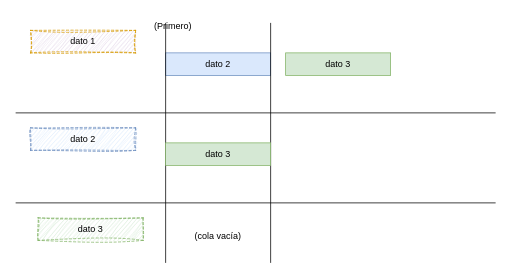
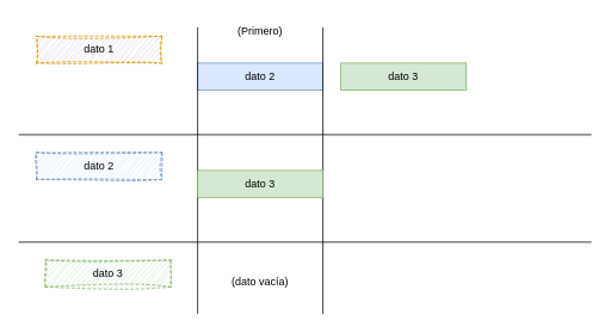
- <mxCell id="7" value="(Primero)" style="text;html=1;align=center;verticalAlign=middle;whiteSpace=wrap;rounded=0;" parent="1" vertex="1"><mxGeometry x="200" y="20" width="60" height="30" as="geometry" /></mxCell>
+ <mxCell id="7" value="(Primero)" style="text;html=1;align=center;verticalAlign=middle;whiteSpace=wrap;rounded=0;" parent="1" vertex="1"><mxGeometry x="260" y="20" width="60" height="30" as="geometry" /></mxCell>
- <mxCell id="13" value="(cola vacía)" style="text;html=1;align=center;verticalAlign=middle;whiteSpace=wrap;rounded=0;" vertex="1" parent="1"><mxGeometry x="250" y="300" width="80" height="30" as="geometry" /></mxCell>
+ <mxCell id="13" value="(dato vacía)" style="text;html=1;align=center;verticalAlign=middle;whiteSpace=wrap;rounded=0;" vertex="1" parent="1"><mxGeometry x="250" y="300" width="80" height="30" as="geometry" /></mxCell>
